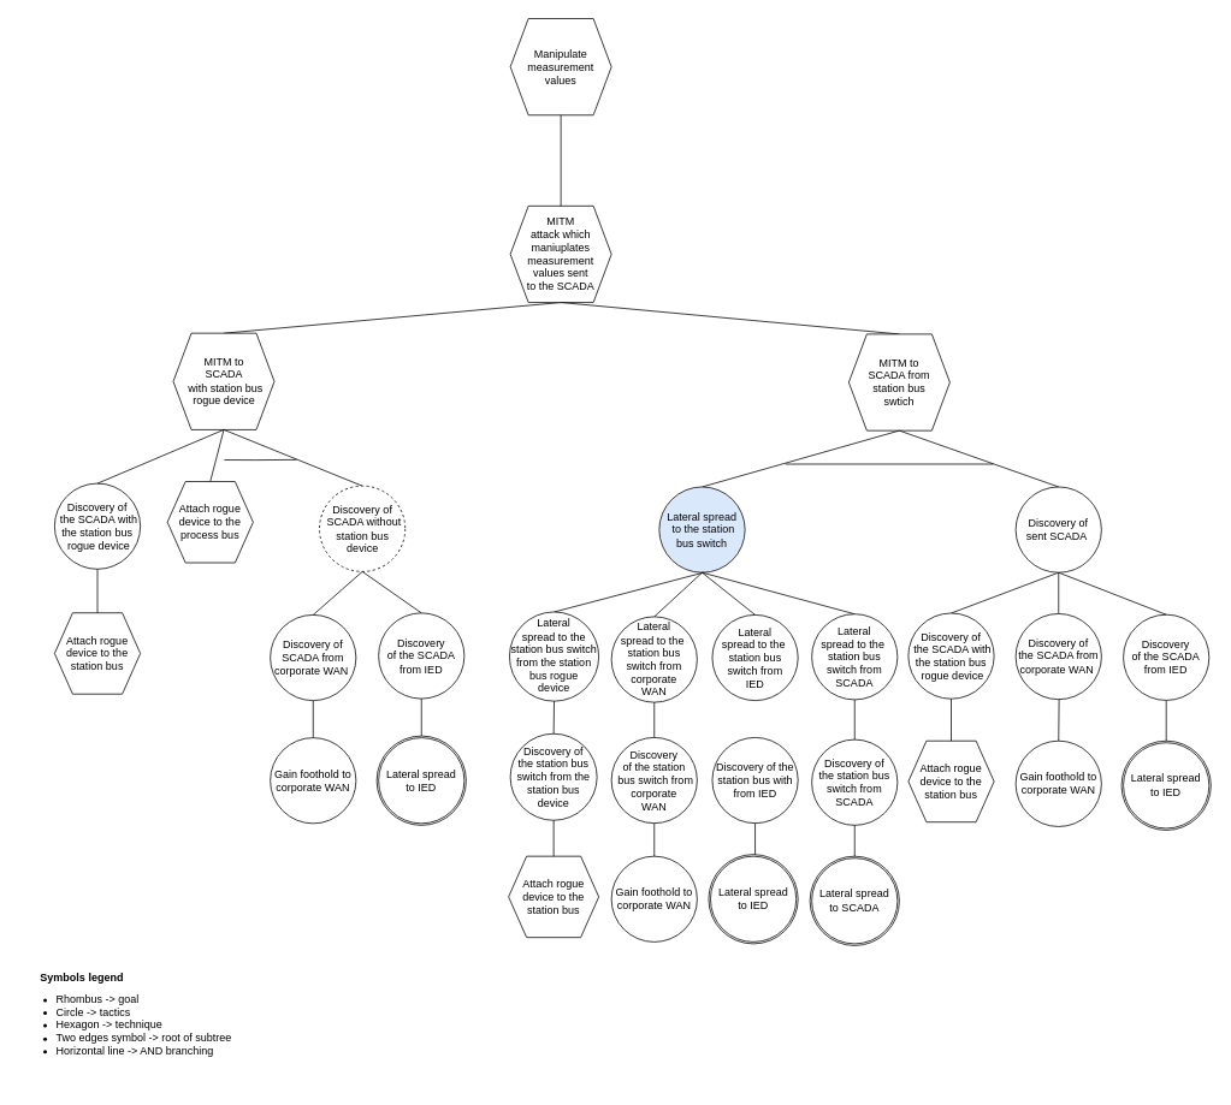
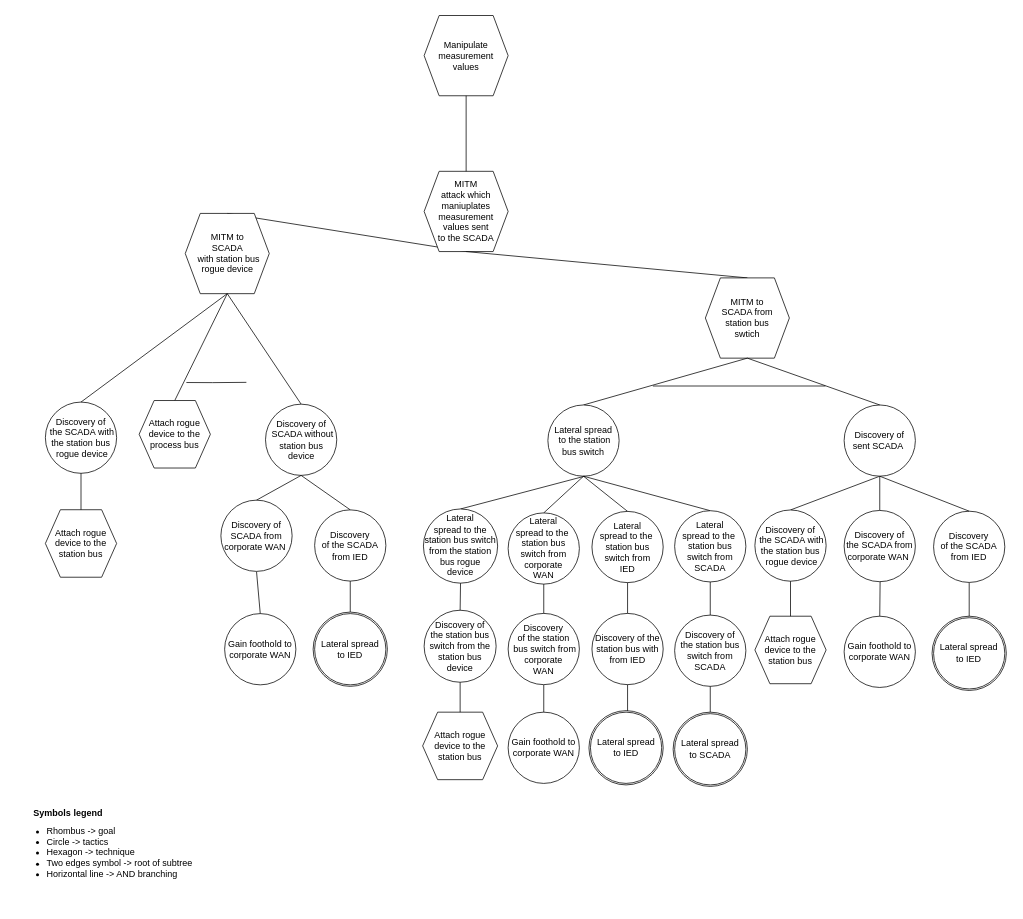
- <mxCell id="32" value="MITM to &lt;br&gt;SCADA&lt;br&gt;&amp;nbsp;with station bus rogue device" style="shape=hexagon;perimeter=hexagonPerimeter2;whiteSpace=wrap;html=1;fixedSize=1;" parent="1" vertex="1"><mxGeometry x="191.5" y="368.88" width="112" height="107" as="geometry" /></mxCell>
+ <mxCell id="32" value="MITM to &lt;br&gt;SCADA&lt;br&gt;&amp;nbsp;with station bus rogue device" style="shape=hexagon;perimeter=hexagonPerimeter2;whiteSpace=wrap;html=1;fixedSize=1;" parent="1" vertex="1"><mxGeometry x="246.5" y="283.88" width="112" height="107" as="geometry" /></mxCell>
- <mxCell id="41" value="Discovery of&lt;br&gt;&amp;nbsp;SCADA without station bus device" style="ellipse;whiteSpace=wrap;html=1;aspect=fixed;dashed=1;" parent="1" vertex="1"><mxGeometry x="353.5" y="538.21" width="95" height="95" as="geometry" /></mxCell>
+ <mxCell id="41" value="Discovery of&lt;br&gt;&amp;nbsp;SCADA without station bus device" style="ellipse;whiteSpace=wrap;html=1;aspect=fixed;" parent="1" vertex="1"><mxGeometry x="353.5" y="538.21" width="95" height="95" as="geometry" /></mxCell>
- <mxCell id="31" value="Lateral spread&lt;br&gt;&amp;nbsp;to the station bus switch" style="ellipse;whiteSpace=wrap;html=1;aspect=fixed;fillColor=#dae8fc;" parent="1" vertex="1"><mxGeometry x="730" y="539.29" width="95" height="95" as="geometry" /></mxCell>
+ <mxCell id="31" value="Lateral spread&lt;br&gt;&amp;nbsp;to the station bus switch" style="ellipse;whiteSpace=wrap;html=1;aspect=fixed;" parent="1" vertex="1"><mxGeometry x="730" y="539.29" width="95" height="95" as="geometry" /></mxCell>
- <mxCell id="44" value="Discovery&amp;nbsp;of &lt;br&gt;SCADA from corporate WAN&amp;nbsp;" style="ellipse;whiteSpace=wrap;html=1;aspect=fixed;" parent="1" vertex="1"><mxGeometry x="299" y="681.19" width="95" height="95" as="geometry" /></mxCell>
+ <mxCell id="44" value="Discovery&amp;nbsp;of &lt;br&gt;SCADA from corporate WAN&amp;nbsp;" style="ellipse;whiteSpace=wrap;html=1;aspect=fixed;" parent="1" vertex="1"><mxGeometry x="294" y="666.19" width="95" height="95" as="geometry" /></mxCell>
+ <mxCell id="51" value="" style="endArrow=none;html=1;rounded=0;entryX=0.5;entryY=0;entryDx=0;entryDy=0;exitX=0.5;exitY=1;exitDx=0;exitDy=0;" parent="1" source="50" target="49" edge="1"><mxGeometry width="50" height="50" relative="1" as="geometry"><mxPoint x="852.5" y="794.28" as="sourcePoint" /><mxPoint x="815.5" y="804.28" as="targetPoint" /></mxGeometry></mxCell>
